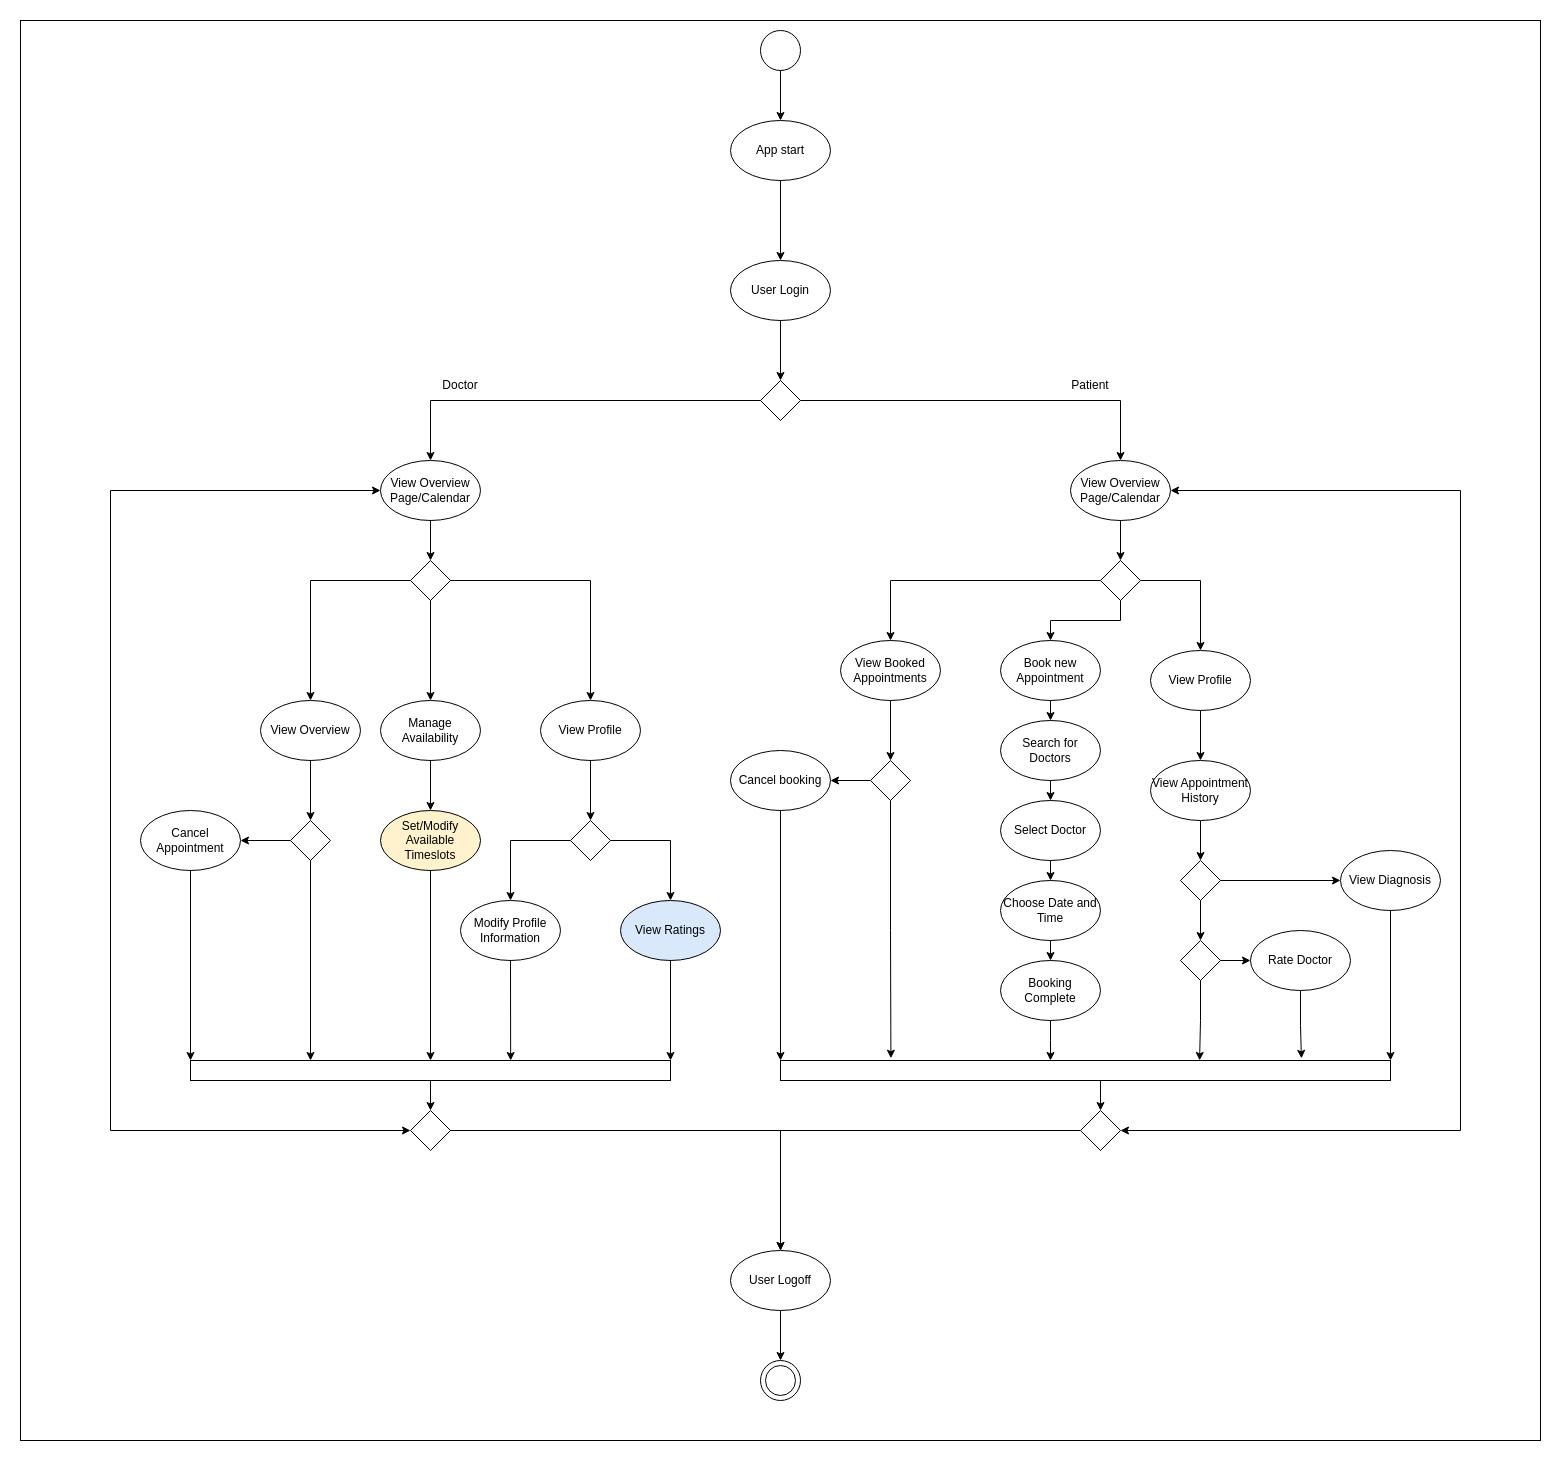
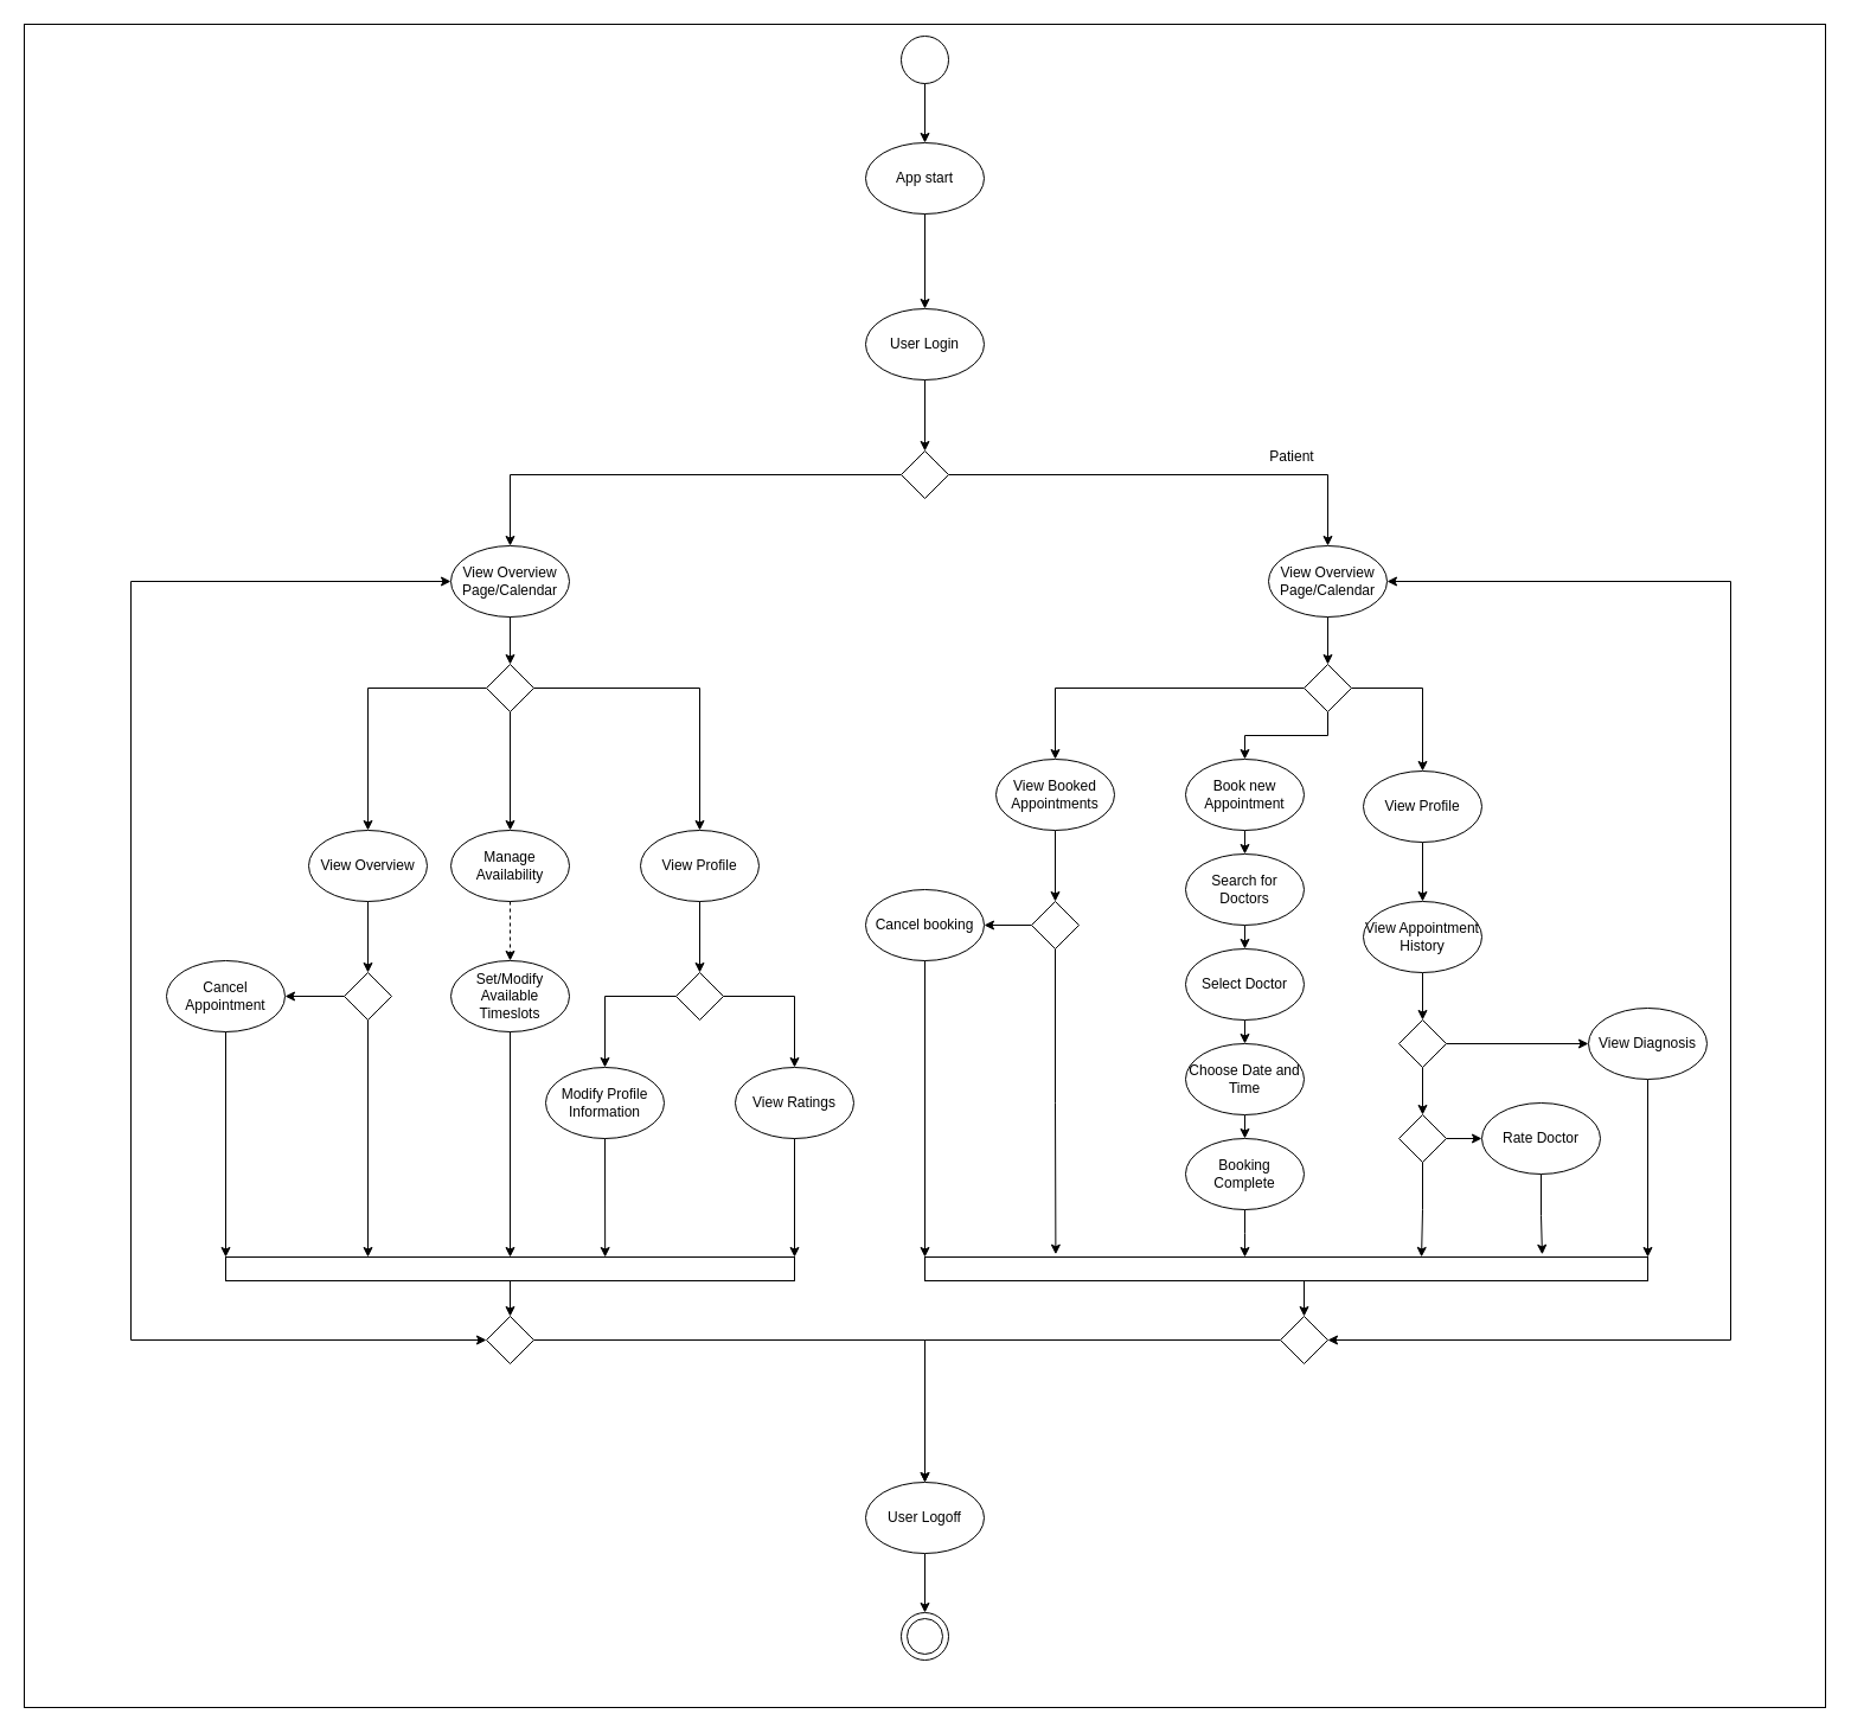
- <mxCell id="10" value="Doctor" style="text;html=1;align=center;verticalAlign=middle;whiteSpace=wrap;rounded=0;" vertex="1" parent="1"><mxGeometry x="430" y="370" width="60" height="30" as="geometry" /></mxCell>
- <mxCell id="21" value="" style="endArrow=classic;html=1;rounded=0;exitX=0.5;exitY=1;exitDx=0;exitDy=0;" edge="1" parent="1" source="18" target="22"><mxGeometry width="50" height="50" relative="1" as="geometry"><mxPoint x="570" y="800" as="sourcePoint" /><mxPoint x="310" y="820" as="targetPoint" /></mxGeometry></mxCell>
+ <mxCell id="21" value="" style="endArrow=classic;html=1;rounded=0;exitX=0.5;exitY=1;exitDx=0;exitDy=0;dashed=1;" edge="1" parent="1" source="18" target="22"><mxGeometry width="50" height="50" relative="1" as="geometry"><mxPoint x="570" y="800" as="sourcePoint" /><mxPoint x="310" y="820" as="targetPoint" /></mxGeometry></mxCell>
- <mxCell id="22" value="Set/Modify Available Timeslots" style="ellipse;whiteSpace=wrap;html=1;fillColor=#fff2cc;" vertex="1" parent="1"><mxGeometry x="380" y="810" width="100" height="60" as="geometry" /></mxCell>
+ <mxCell id="22" value="Set/Modify Available Timeslots" style="ellipse;whiteSpace=wrap;html=1;" vertex="1" parent="1"><mxGeometry x="380" y="810" width="100" height="60" as="geometry" /></mxCell>
- <mxCell id="35" value="View Ratings" style="ellipse;whiteSpace=wrap;html=1;fillColor=#dae8fc;" vertex="1" parent="1"><mxGeometry x="620" y="900" width="100" height="60" as="geometry" /></mxCell>
+ <mxCell id="35" value="View Ratings" style="ellipse;whiteSpace=wrap;html=1;" vertex="1" parent="1"><mxGeometry x="620" y="900" width="100" height="60" as="geometry" /></mxCell>
